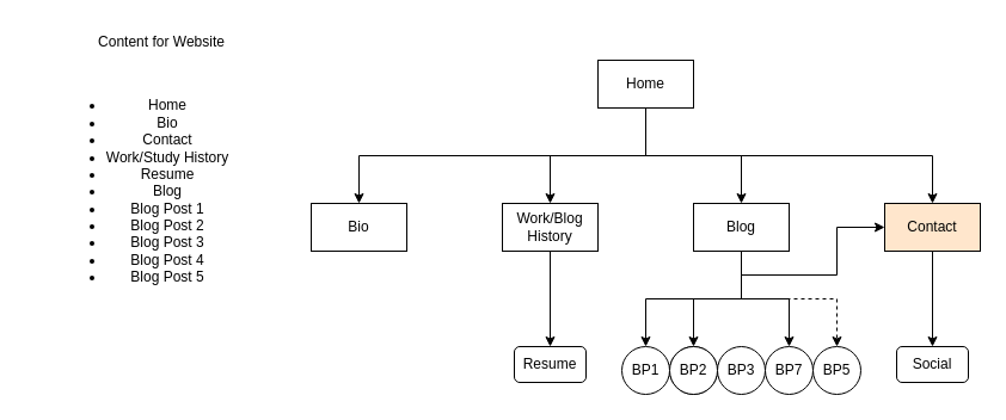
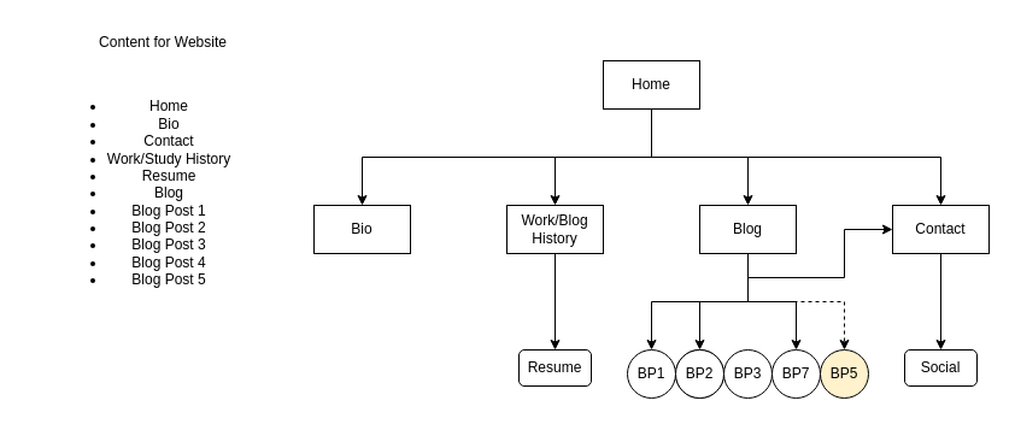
- <mxCell id="10" value="Contact" style="rounded=0;whiteSpace=wrap;html=1;fillColor=#ffe6cc;" parent="1" vertex="1"><mxGeometry x="740" y="170" width="80" height="40" as="geometry" /></mxCell>
+ <mxCell id="10" value="Contact" style="rounded=0;whiteSpace=wrap;html=1;" parent="1" vertex="1"><mxGeometry x="740" y="170" width="80" height="40" as="geometry" /></mxCell>
- <mxCell id="24" value="BP5" style="ellipse;whiteSpace=wrap;html=1;aspect=fixed;" parent="1" vertex="1"><mxGeometry x="680" y="290" width="40" height="40" as="geometry" /></mxCell>
+ <mxCell id="24" value="BP5" style="ellipse;whiteSpace=wrap;html=1;aspect=fixed;fillColor=#fff2cc;" parent="1" vertex="1"><mxGeometry x="680" y="290" width="40" height="40" as="geometry" /></mxCell>
